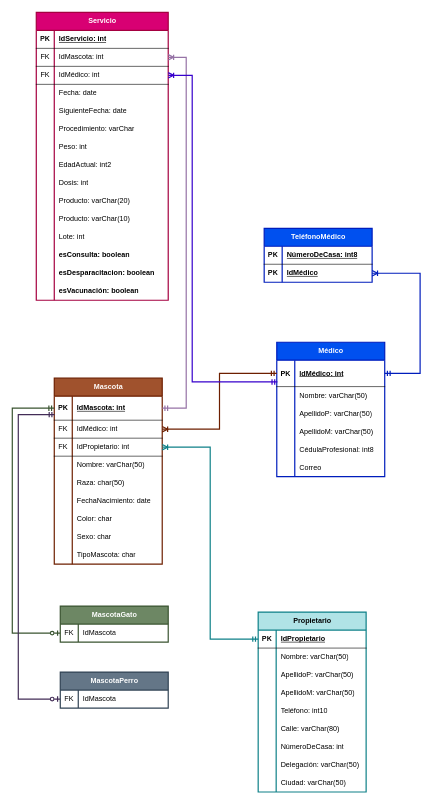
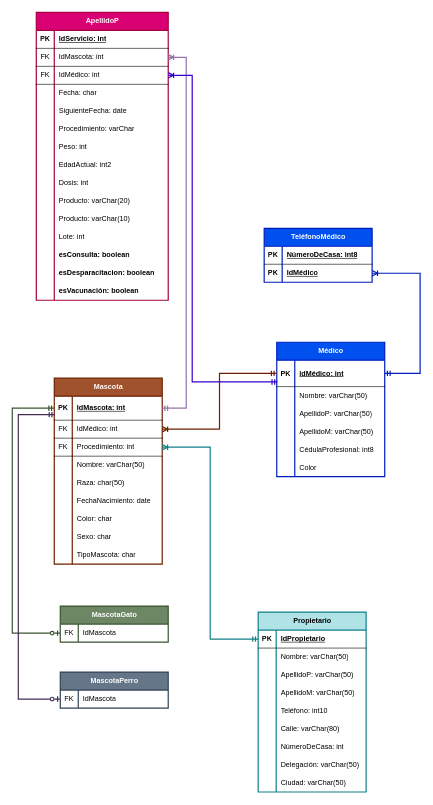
- <mxCell id="92" value="Servicio" style="shape=table;startSize=30;container=1;collapsible=1;childLayout=tableLayout;fixedRows=1;rowLines=0;fontStyle=1;align=center;resizeLast=1;html=1;strokeWidth=2;fillColor=#d80073;strokeColor=#A50040;fontColor=#ffffff;" vertex="1" parent="1"><mxGeometry x="60" y="20" width="220" height="480" as="geometry" /></mxCell>
+ <mxCell id="92" value="ApellidoP" style="shape=table;startSize=30;container=1;collapsible=1;childLayout=tableLayout;fixedRows=1;rowLines=0;fontStyle=1;align=center;resizeLast=1;html=1;strokeWidth=2;fillColor=#d80073;strokeColor=#A50040;fontColor=#ffffff;" vertex="1" parent="1"><mxGeometry x="60" y="20" width="220" height="480" as="geometry" /></mxCell>
- <mxCell id="104" value="Fecha: date" style="shape=partialRectangle;connectable=0;fillColor=none;top=0;left=0;bottom=0;right=0;align=left;spacingLeft=6;overflow=hidden;whiteSpace=wrap;html=1;" vertex="1" parent="102"><mxGeometry x="30" width="190" height="30" as="geometry"><mxRectangle width="190" height="30" as="alternateBounds" /></mxGeometry></mxCell>
+ <mxCell id="104" value="Fecha: char" style="shape=partialRectangle;connectable=0;fillColor=none;top=0;left=0;bottom=0;right=0;align=left;spacingLeft=6;overflow=hidden;whiteSpace=wrap;html=1;" vertex="1" parent="102"><mxGeometry x="30" width="190" height="30" as="geometry"><mxRectangle width="190" height="30" as="alternateBounds" /></mxGeometry></mxCell>
- <mxCell id="11" value="IdPropietario: int" style="shape=partialRectangle;connectable=0;fillColor=none;top=0;left=0;bottom=0;right=0;align=left;spacingLeft=6;overflow=hidden;whiteSpace=wrap;html=1;" vertex="1" parent="9"><mxGeometry x="30" width="150" height="30" as="geometry"><mxRectangle width="150" height="30" as="alternateBounds" /></mxGeometry></mxCell>
+ <mxCell id="11" value="Procedimiento: int" style="shape=partialRectangle;connectable=0;fillColor=none;top=0;left=0;bottom=0;right=0;align=left;spacingLeft=6;overflow=hidden;whiteSpace=wrap;html=1;" vertex="1" parent="9"><mxGeometry x="30" width="150" height="30" as="geometry"><mxRectangle width="150" height="30" as="alternateBounds" /></mxGeometry></mxCell>
- <mxCell id="56" value="Correo" style="shape=partialRectangle;connectable=0;fillColor=none;top=0;left=0;bottom=0;right=0;align=left;spacingLeft=6;overflow=hidden;whiteSpace=wrap;html=1;" vertex="1" parent="54"><mxGeometry x="30" width="150" height="30" as="geometry"><mxRectangle width="150" height="30" as="alternateBounds" /></mxGeometry></mxCell>
+ <mxCell id="56" value="Color" style="shape=partialRectangle;connectable=0;fillColor=none;top=0;left=0;bottom=0;right=0;align=left;spacingLeft=6;overflow=hidden;whiteSpace=wrap;html=1;" vertex="1" parent="54"><mxGeometry x="30" width="150" height="30" as="geometry"><mxRectangle width="150" height="30" as="alternateBounds" /></mxGeometry></mxCell>
